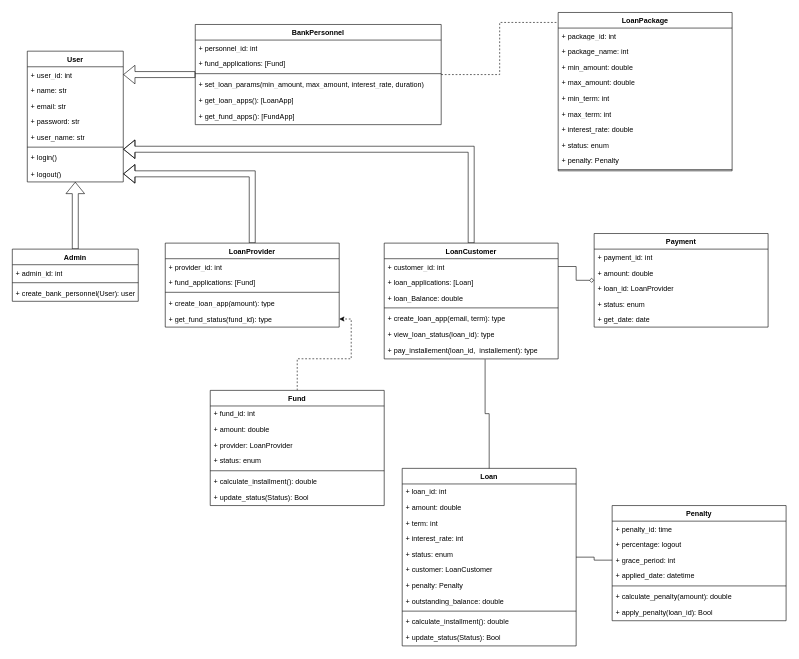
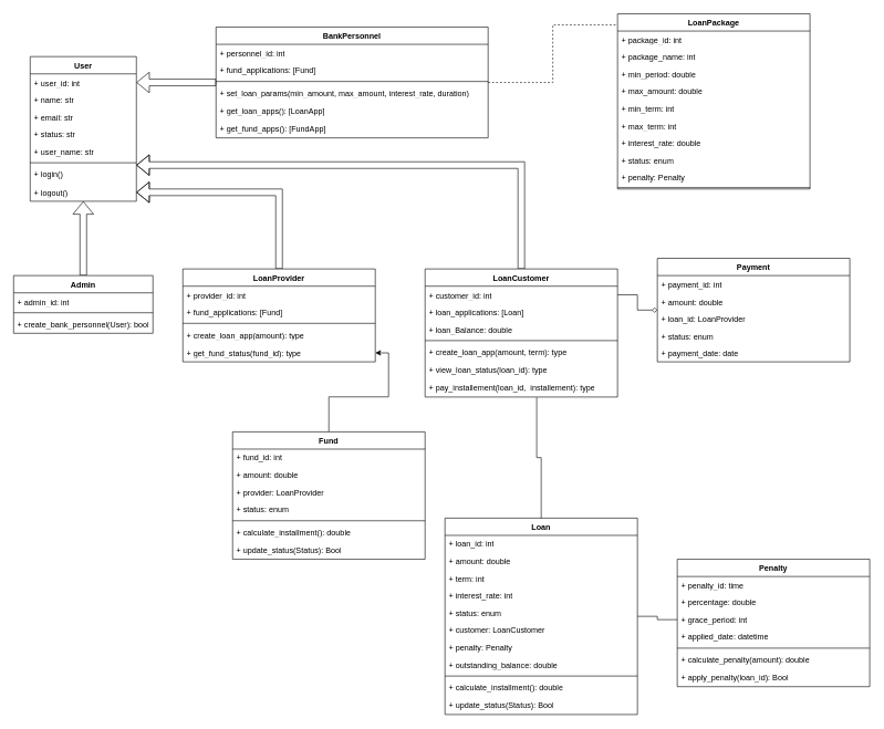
- <mxCell id="78" value="+ min_amount: double" style="text;strokeColor=none;fillColor=none;align=left;verticalAlign=top;spacingLeft=4;spacingRight=4;overflow=hidden;rotatable=0;points=[[0,0.5],[1,0.5]];portConstraint=eastwest;whiteSpace=wrap;html=1;" vertex="1" parent="75"><mxGeometry y="78" width="290" height="26" as="geometry" /></mxCell>
+ <mxCell id="78" value="+ min_period: double" style="text;strokeColor=none;fillColor=none;align=left;verticalAlign=top;spacingLeft=4;spacingRight=4;overflow=hidden;rotatable=0;points=[[0,0.5],[1,0.5]];portConstraint=eastwest;whiteSpace=wrap;html=1;" vertex="1" parent="75"><mxGeometry y="78" width="290" height="26" as="geometry" /></mxCell>
- <mxCell id="6" value="+ password: str" style="text;strokeColor=none;fillColor=none;align=left;verticalAlign=top;spacingLeft=4;spacingRight=4;overflow=hidden;rotatable=0;points=[[0,0.5],[1,0.5]];portConstraint=eastwest;whiteSpace=wrap;html=1;" vertex="1" parent="2"><mxGeometry y="104" width="160" height="26" as="geometry" /></mxCell>
+ <mxCell id="6" value="+ status: str" style="text;strokeColor=none;fillColor=none;align=left;verticalAlign=top;spacingLeft=4;spacingRight=4;overflow=hidden;rotatable=0;points=[[0,0.5],[1,0.5]];portConstraint=eastwest;whiteSpace=wrap;html=1;" vertex="1" parent="2"><mxGeometry y="104" width="160" height="26" as="geometry" /></mxCell>
- <mxCell id="39" value="+ create_bank_personnel(User): user" style="text;strokeColor=none;fillColor=none;align=left;verticalAlign=top;spacingLeft=4;spacingRight=4;overflow=hidden;rotatable=0;points=[[0,0.5],[1,0.5]];portConstraint=eastwest;whiteSpace=wrap;html=1;" vertex="1" parent="36"><mxGeometry y="60" width="210" height="27" as="geometry" /></mxCell>
+ <mxCell id="39" value="+ create_bank_personnel(User): bool" style="text;strokeColor=none;fillColor=none;align=left;verticalAlign=top;spacingLeft=4;spacingRight=4;overflow=hidden;rotatable=0;points=[[0,0.5],[1,0.5]];portConstraint=eastwest;whiteSpace=wrap;html=1;" vertex="1" parent="36"><mxGeometry y="60" width="210" height="27" as="geometry" /></mxCell>
- <mxCell id="17" value="+ create_loan_app(email, term): type" style="text;strokeColor=none;fillColor=none;align=left;verticalAlign=top;spacingLeft=4;spacingRight=4;overflow=hidden;rotatable=0;points=[[0,0.5],[1,0.5]];portConstraint=eastwest;whiteSpace=wrap;html=1;" vertex="1" parent="12"><mxGeometry y="112" width="290" height="27" as="geometry" /></mxCell>
+ <mxCell id="17" value="+ create_loan_app(amount, term): type" style="text;strokeColor=none;fillColor=none;align=left;verticalAlign=top;spacingLeft=4;spacingRight=4;overflow=hidden;rotatable=0;points=[[0,0.5],[1,0.5]];portConstraint=eastwest;whiteSpace=wrap;html=1;" vertex="1" parent="12"><mxGeometry y="112" width="290" height="27" as="geometry" /></mxCell>
- <mxCell id="74" value="+ get_date: date" style="text;strokeColor=none;fillColor=none;align=left;verticalAlign=top;spacingLeft=4;spacingRight=4;overflow=hidden;rotatable=0;points=[[0,0.5],[1,0.5]];portConstraint=eastwest;whiteSpace=wrap;html=1;" vertex="1" parent="69"><mxGeometry y="130" width="290" height="26" as="geometry" /></mxCell>
+ <mxCell id="74" value="+ payment_date: date" style="text;strokeColor=none;fillColor=none;align=left;verticalAlign=top;spacingLeft=4;spacingRight=4;overflow=hidden;rotatable=0;points=[[0,0.5],[1,0.5]];portConstraint=eastwest;whiteSpace=wrap;html=1;" vertex="1" parent="69"><mxGeometry y="130" width="290" height="26" as="geometry" /></mxCell>
- <mxCell id="52" style="edgeStyle=orthogonalEdgeStyle;rounded=0;orthogonalLoop=1;jettySize=auto;html=1;dashed=1;" edge="1" parent="1" source="53" target="26"><mxGeometry relative="1" as="geometry" /></mxCell>
+ <mxCell id="52" style="edgeStyle=orthogonalEdgeStyle;rounded=0;orthogonalLoop=1;jettySize=auto;html=1;" edge="1" parent="1" source="53" target="26"><mxGeometry relative="1" as="geometry" /></mxCell>
- <mxCell id="63" value="+ percentage: logout" style="text;strokeColor=none;fillColor=none;align=left;verticalAlign=top;spacingLeft=4;spacingRight=4;overflow=hidden;rotatable=0;points=[[0,0.5],[1,0.5]];portConstraint=eastwest;whiteSpace=wrap;html=1;" vertex="1" parent="61"><mxGeometry y="52" width="290" height="26" as="geometry" /></mxCell>
+ <mxCell id="63" value="+ percentage: double" style="text;strokeColor=none;fillColor=none;align=left;verticalAlign=top;spacingLeft=4;spacingRight=4;overflow=hidden;rotatable=0;points=[[0,0.5],[1,0.5]];portConstraint=eastwest;whiteSpace=wrap;html=1;" vertex="1" parent="61"><mxGeometry y="52" width="290" height="26" as="geometry" /></mxCell>
